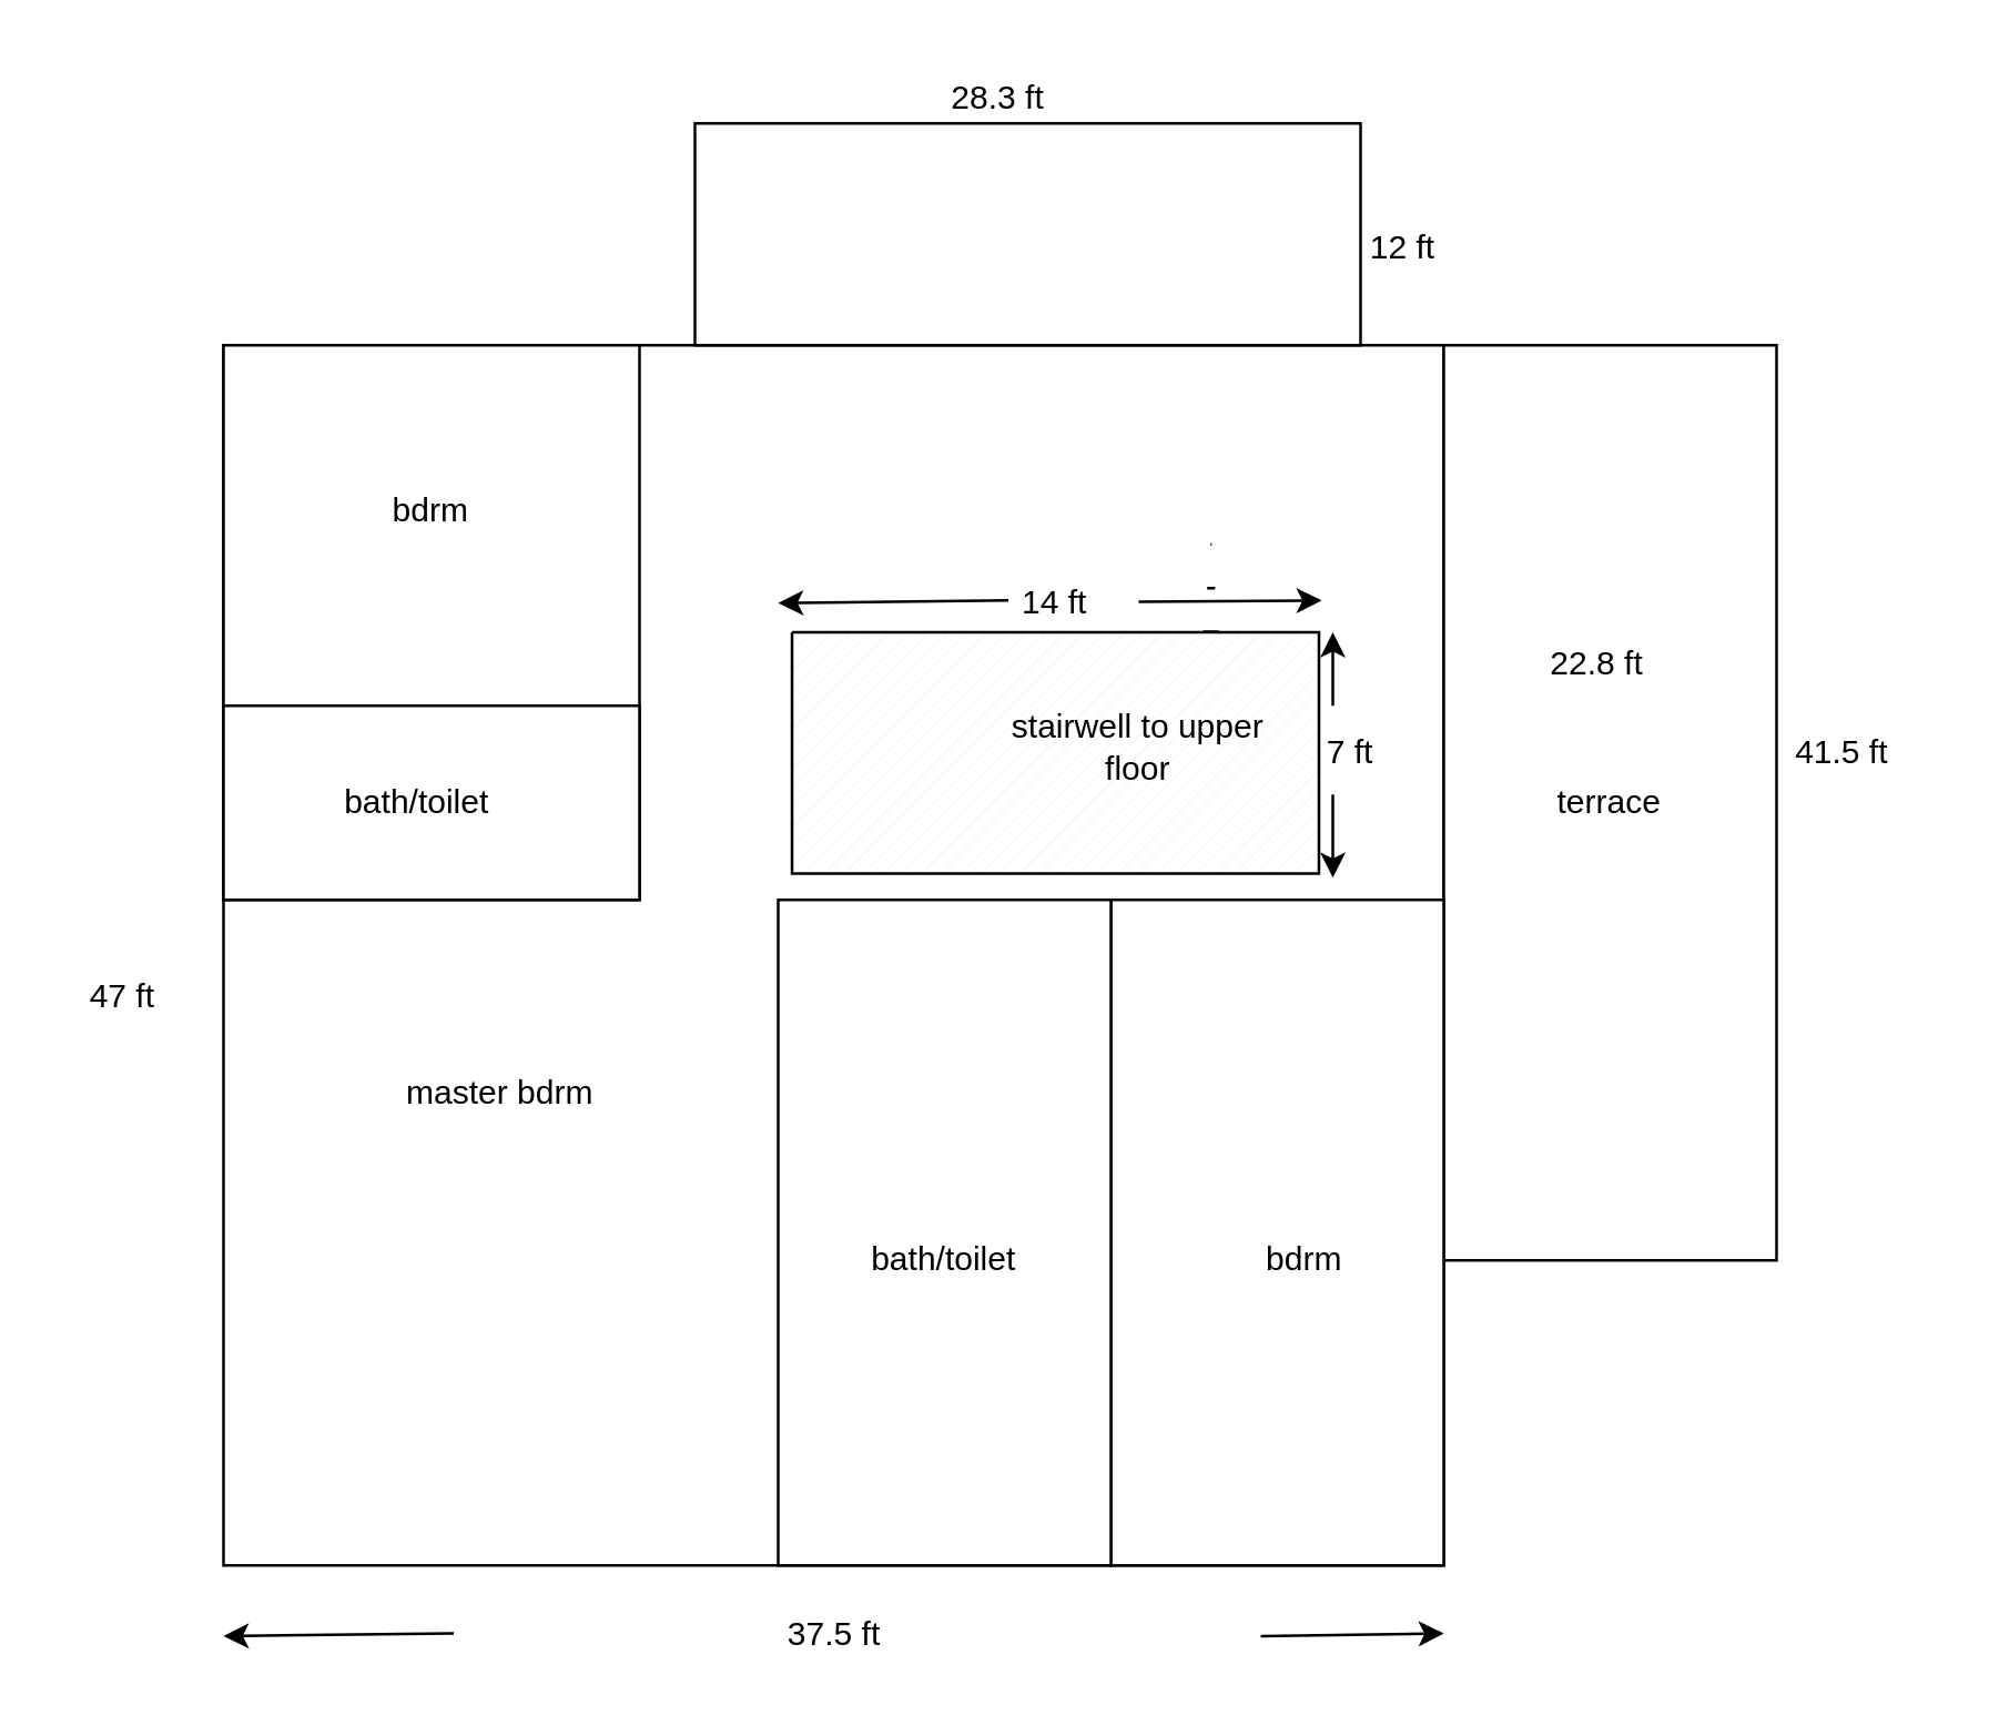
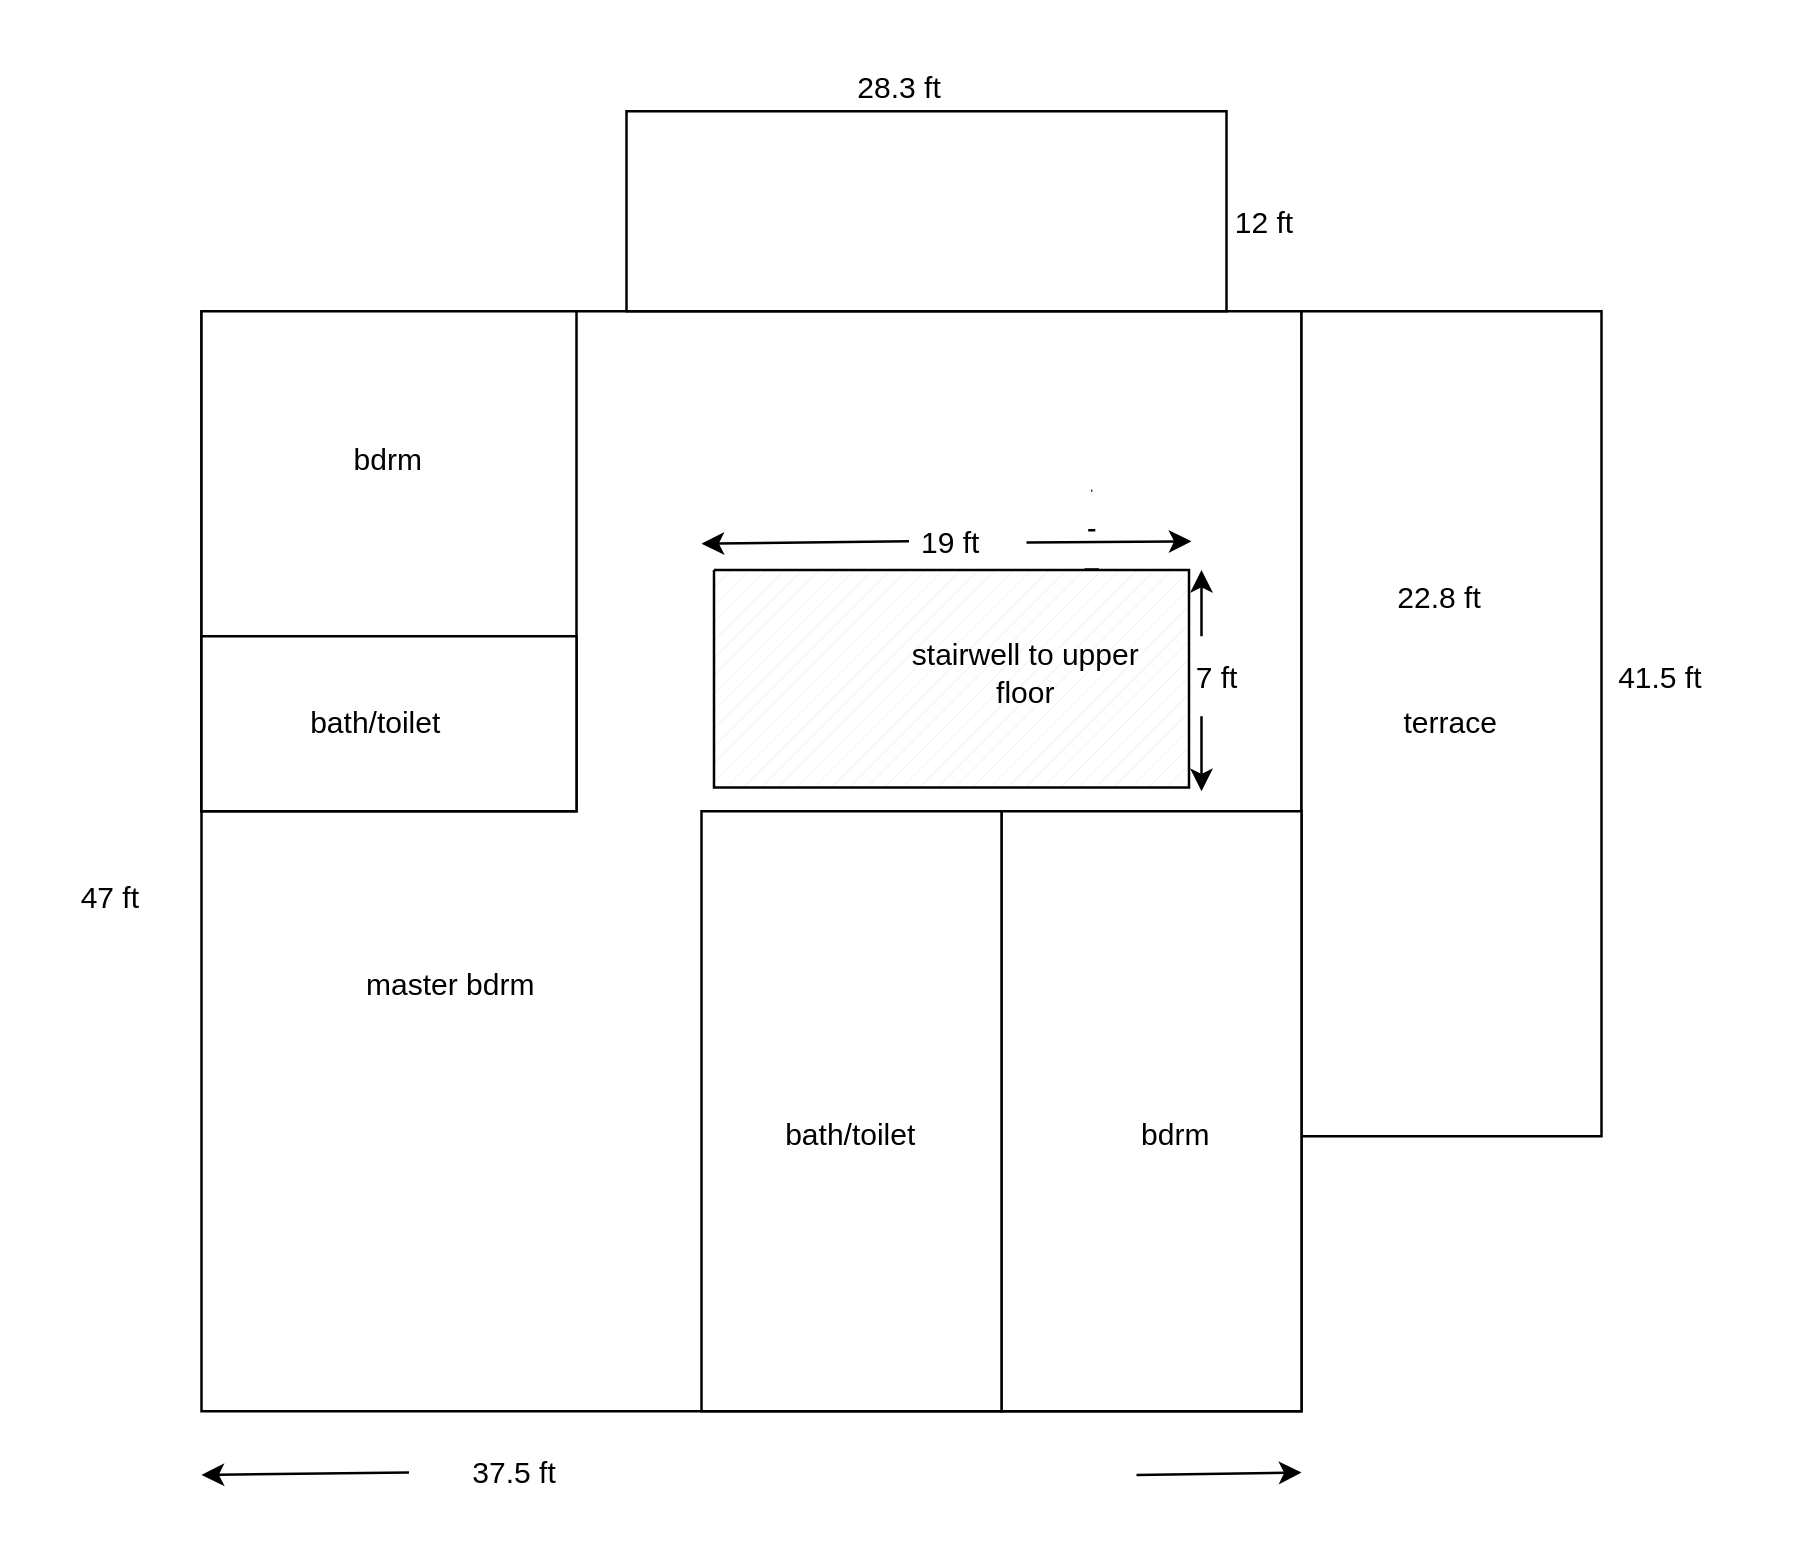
- <mxCell id="19" value="14 ft" style="text;html=1;align=center;verticalAlign=middle;whiteSpace=wrap;rounded=0;" vertex="1" parent="1"><mxGeometry x="350" y="201.5" width="60" height="30" as="geometry" /></mxCell>
+ <mxCell id="19" value="19 ft" style="text;html=1;align=center;verticalAlign=middle;whiteSpace=wrap;rounded=0;" vertex="1" parent="1"><mxGeometry x="350" y="201.5" width="60" height="30" as="geometry" /></mxCell>
- <mxCell id="14" value="37.5 ft" style="text;html=1;align=center;verticalAlign=middle;resizable=0;points=[];autosize=1;strokeColor=none;fillColor=none;" vertex="1" parent="1"><mxGeometry x="270" y="574" width="60" height="30" as="geometry" /></mxCell>
+ <mxCell id="14" value="37.5 ft" style="text;html=1;align=center;verticalAlign=middle;resizable=0;points=[];autosize=1;strokeColor=none;fillColor=none;" vertex="1" parent="1"><mxGeometry x="175" y="574" width="60" height="30" as="geometry" /></mxCell>
